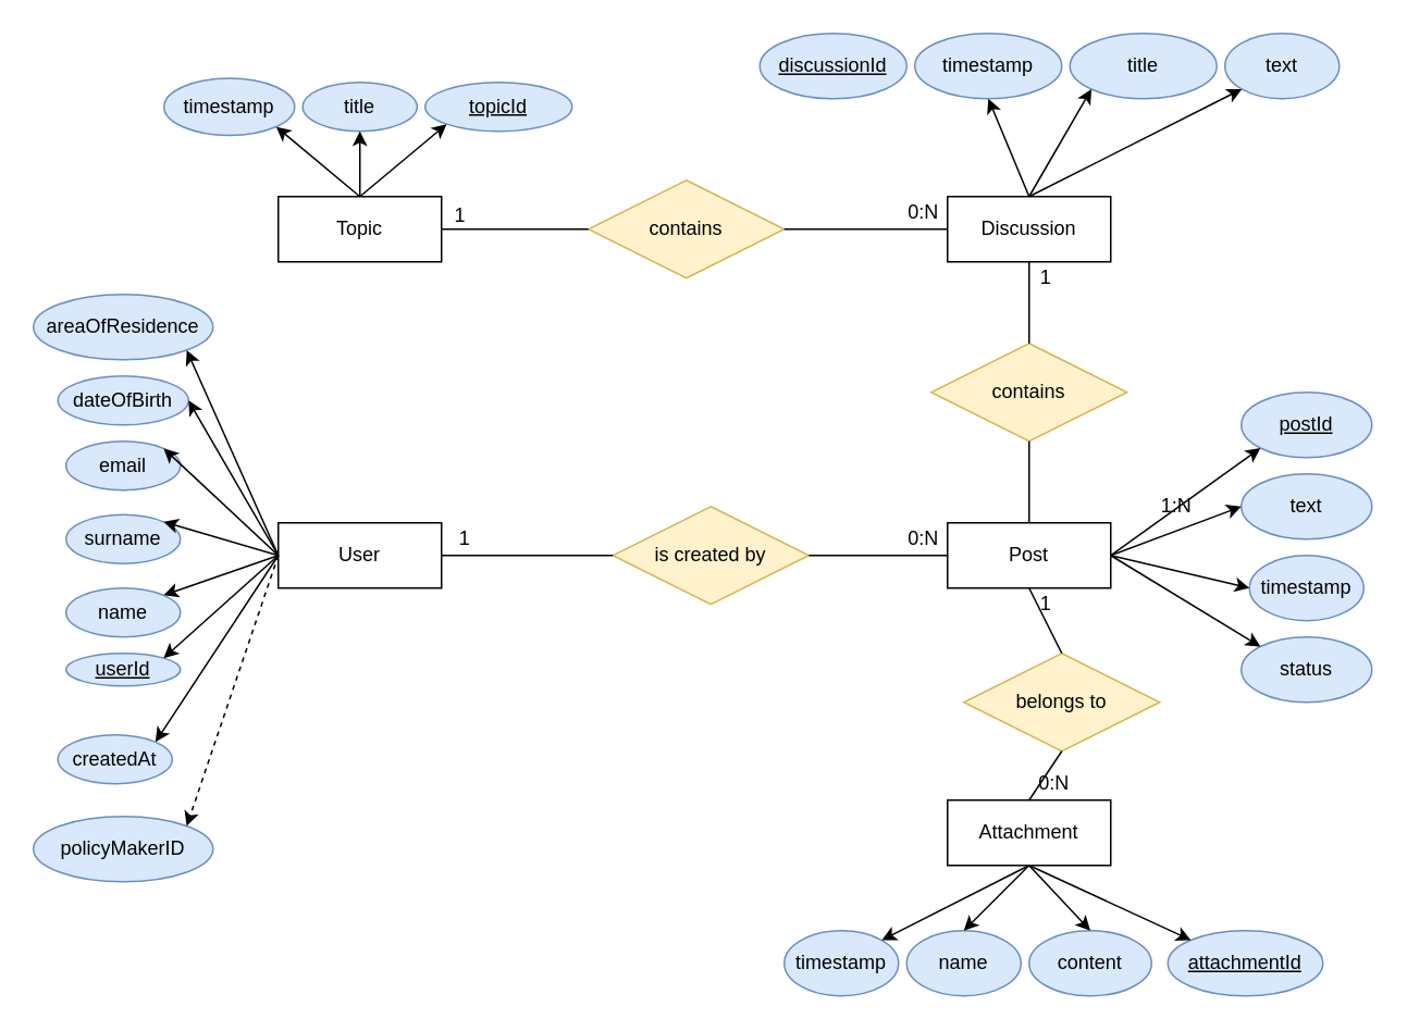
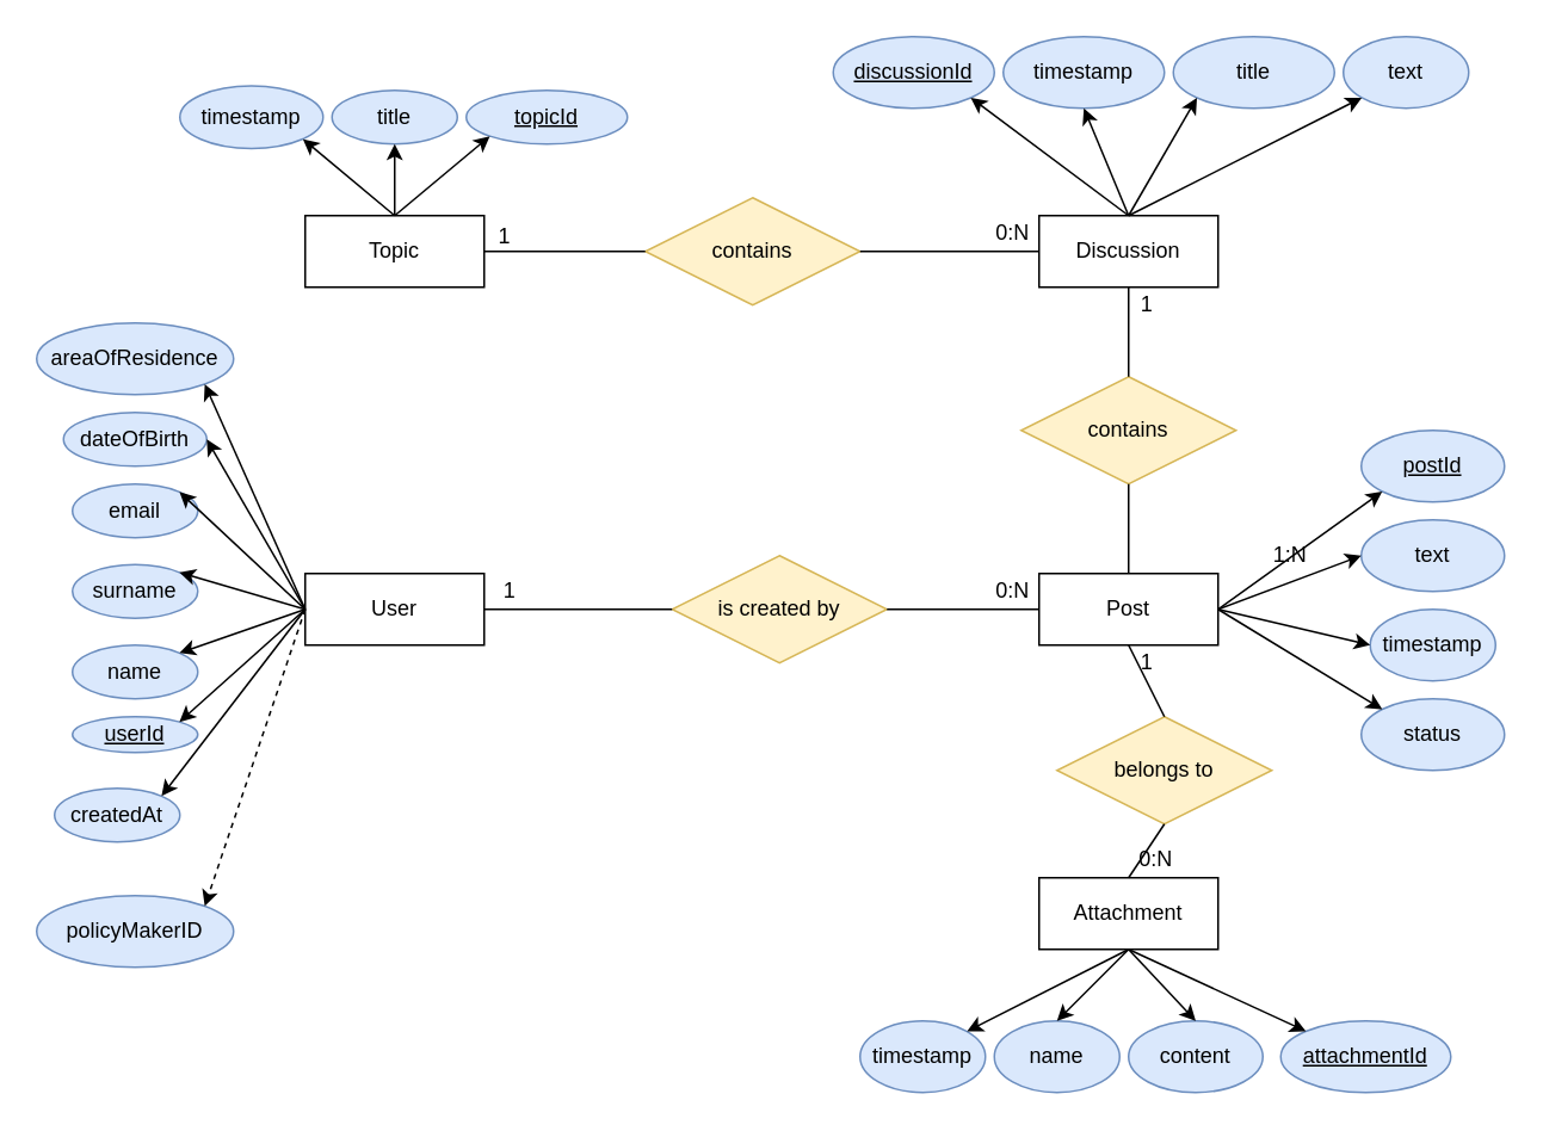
+ <mxCell id="18" value="" style="endArrow=classic;html=1;rounded=0;exitX=0.5;exitY=0;exitDx=0;exitDy=0;entryX=1;entryY=1;entryDx=0;entryDy=0;" parent="1" source="6" target="7" edge="1"><mxGeometry width="50" height="50" relative="1" as="geometry"><mxPoint x="665" y="130" as="sourcePoint" /><mxPoint x="720" y="-10" as="targetPoint" /></mxGeometry></mxCell>
- <mxCell id="71" value="createdAt" style="ellipse;whiteSpace=wrap;html=1;fillColor=#dae8fc;strokeColor=#6c8ebf;" vertex="1" parent="1"><mxGeometry x="35" y="450" width="70" height="30" as="geometry" /></mxCell>
+ <mxCell id="71" value="createdAt" style="ellipse;whiteSpace=wrap;html=1;fillColor=#dae8fc;strokeColor=#6c8ebf;" vertex="1" parent="1"><mxGeometry x="30" y="440" width="70" height="30" as="geometry" /></mxCell>
